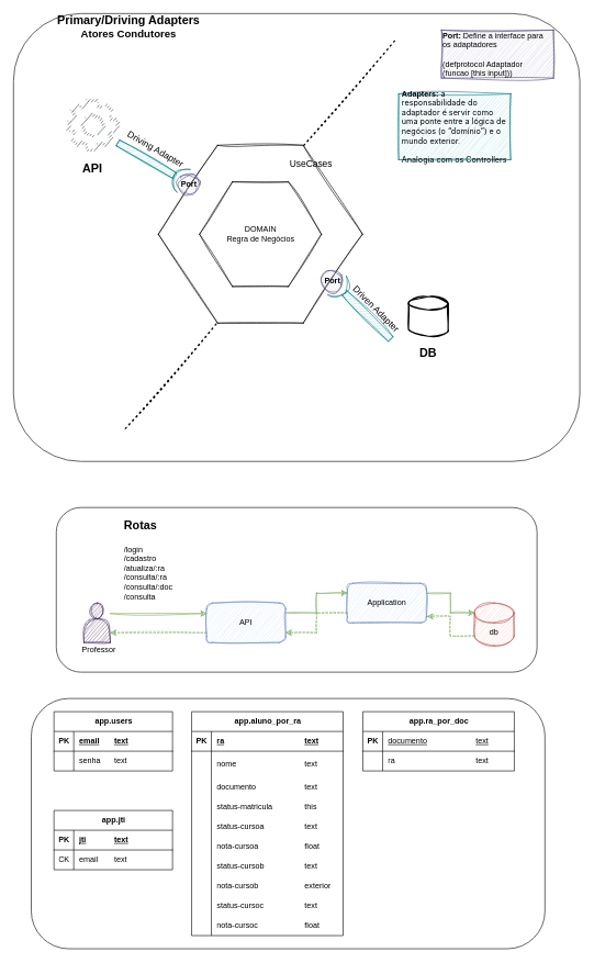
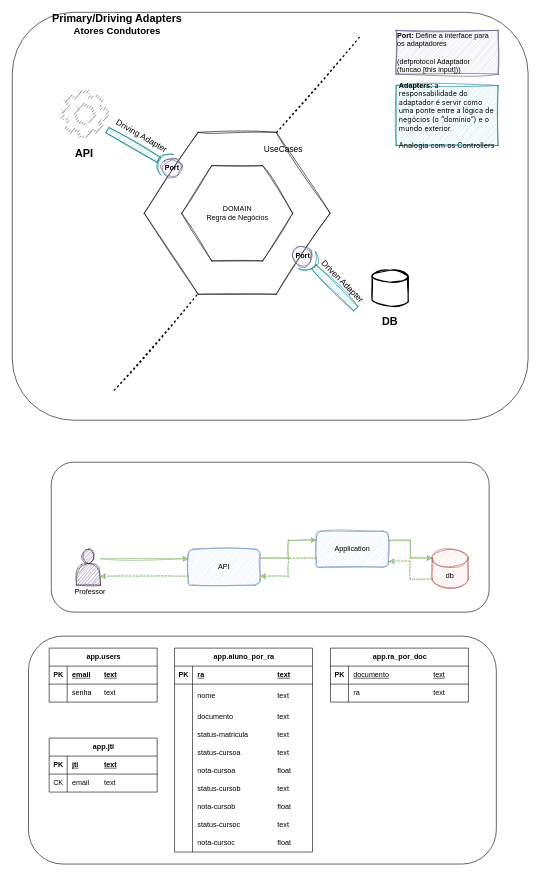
- <mxCell id="33" value="&lt;b&gt;Port:&lt;/b&gt; Define a interface para os adaptadores&lt;div&gt;&lt;br&gt;&lt;div&gt;(defprotocol Adaptador&lt;/div&gt;&lt;div&gt;(funcao [this input]))&lt;/div&gt;&lt;/div&gt;" style="text;html=1;align=left;verticalAlign=middle;whiteSpace=wrap;rounded=0;fillColor=#d0cee2;strokeColor=#56517e;sketch=1;curveFitting=1;jiggle=2;" parent="1" vertex="1"><mxGeometry x="670" y="45" width="170" height="73" as="geometry" /></mxCell>
+ <mxCell id="33" value="&lt;b&gt;Port:&lt;/b&gt; Define a interface para os adaptadores&lt;div&gt;&lt;br&gt;&lt;div&gt;(defprotocol Adaptador&lt;/div&gt;&lt;div&gt;(funcao [this input]))&lt;/div&gt;&lt;/div&gt;" style="text;html=1;align=left;verticalAlign=middle;whiteSpace=wrap;rounded=0;fillColor=#d0cee2;strokeColor=#56517e;sketch=1;curveFitting=1;jiggle=2;" parent="1" vertex="1"><mxGeometry x="660" y="50" width="170" height="73" as="geometry" /></mxCell>
- <mxCell id="34" value="&lt;font style=&quot;font-size: 12px;&quot;&gt;&lt;b&gt;Adapters:&lt;/b&gt;&amp;nbsp;&lt;span style=&quot;font-family: -apple-system, Roboto, SegoeUI, &amp;quot;Segoe UI&amp;quot;, &amp;quot;Helvetica Neue&amp;quot;, Helvetica, &amp;quot;Microsoft YaHei&amp;quot;, &amp;quot;Meiryo UI&amp;quot;, Meiryo, &amp;quot;Arial Unicode MS&amp;quot;, sans-serif;&quot;&gt;a responsabilidade do adaptador é servir como uma ponte entre a lógica de negócios (o “domínio”) e o mundo exterior.&lt;/span&gt;&lt;/font&gt;&lt;div&gt;&lt;font style=&quot;font-size: 12px;&quot;&gt;&lt;span style=&quot;font-family: -apple-system, Roboto, SegoeUI, &amp;quot;Segoe UI&amp;quot;, &amp;quot;Helvetica Neue&amp;quot;, Helvetica, &amp;quot;Microsoft YaHei&amp;quot;, &amp;quot;Meiryo UI&amp;quot;, Meiryo, &amp;quot;Arial Unicode MS&amp;quot;, sans-serif;&quot;&gt;&lt;br&gt;&lt;/span&gt;&lt;/font&gt;&lt;/div&gt;&lt;div&gt;&lt;font style=&quot;font-size: 12px;&quot;&gt;&lt;span style=&quot;font-family: -apple-system, Roboto, SegoeUI, &amp;quot;Segoe UI&amp;quot;, &amp;quot;Helvetica Neue&amp;quot;, Helvetica, &amp;quot;Microsoft YaHei&amp;quot;, &amp;quot;Meiryo UI&amp;quot;, Meiryo, &amp;quot;Arial Unicode MS&amp;quot;, sans-serif;&quot;&gt;Analogia com os Controllers&lt;/span&gt;&lt;/font&gt;&lt;/div&gt;" style="text;html=1;align=left;verticalAlign=middle;whiteSpace=wrap;rounded=0;fillColor=#b0e3e6;strokeColor=#0e8088;sketch=1;curveFitting=1;jiggle=2;spacingLeft=3;" parent="1" vertex="1"><mxGeometry x="605" y="141.81" width="170" height="100" as="geometry" /></mxCell>
+ <mxCell id="34" value="&lt;font style=&quot;font-size: 12px;&quot;&gt;&lt;b&gt;Adapters:&lt;/b&gt;&amp;nbsp;&lt;span style=&quot;font-family: -apple-system, Roboto, SegoeUI, &amp;quot;Segoe UI&amp;quot;, &amp;quot;Helvetica Neue&amp;quot;, Helvetica, &amp;quot;Microsoft YaHei&amp;quot;, &amp;quot;Meiryo UI&amp;quot;, Meiryo, &amp;quot;Arial Unicode MS&amp;quot;, sans-serif;&quot;&gt;a responsabilidade do adaptador é servir como uma ponte entre a lógica de negócios (o “domínio”) e o mundo exterior.&lt;/span&gt;&lt;/font&gt;&lt;div&gt;&lt;font style=&quot;font-size: 12px;&quot;&gt;&lt;span style=&quot;font-family: -apple-system, Roboto, SegoeUI, &amp;quot;Segoe UI&amp;quot;, &amp;quot;Helvetica Neue&amp;quot;, Helvetica, &amp;quot;Microsoft YaHei&amp;quot;, &amp;quot;Meiryo UI&amp;quot;, Meiryo, &amp;quot;Arial Unicode MS&amp;quot;, sans-serif;&quot;&gt;&lt;br&gt;&lt;/span&gt;&lt;/font&gt;&lt;/div&gt;&lt;div&gt;&lt;font style=&quot;font-size: 12px;&quot;&gt;&lt;span style=&quot;font-family: -apple-system, Roboto, SegoeUI, &amp;quot;Segoe UI&amp;quot;, &amp;quot;Helvetica Neue&amp;quot;, Helvetica, &amp;quot;Microsoft YaHei&amp;quot;, &amp;quot;Meiryo UI&amp;quot;, Meiryo, &amp;quot;Arial Unicode MS&amp;quot;, sans-serif;&quot;&gt;Analogia com os Controllers&lt;/span&gt;&lt;/font&gt;&lt;/div&gt;" style="text;html=1;align=left;verticalAlign=middle;whiteSpace=wrap;rounded=0;fillColor=#b0e3e6;strokeColor=#0e8088;sketch=1;curveFitting=1;jiggle=2;spacingLeft=3;" parent="1" vertex="1"><mxGeometry x="660" y="141.81" width="170" height="100" as="geometry" /></mxCell>
- <mxCell id="35" value="&lt;h1 style=&quot;margin-top: 0px;&quot;&gt;&lt;font style=&quot;font-size: 18px;&quot;&gt;Rotas&lt;/font&gt;&lt;/h1&gt;&lt;span style=&quot;background-color: initial; text-align: justify;&quot;&gt;&lt;div&gt;&lt;span style=&quot;background-color: initial; text-align: justify;&quot;&gt;/login&lt;/span&gt;&lt;/div&gt;/cadastro&lt;/span&gt;&lt;br&gt;&lt;span style=&quot;background-color: initial; text-align: justify;&quot;&gt;/atualiza/:ra&lt;/span&gt;&lt;br&gt;&lt;span style=&quot;background-color: initial; text-align: justify;&quot;&gt;/consulta/:ra&lt;/span&gt;&lt;br&gt;&lt;span style=&quot;background-color: initial;&quot;&gt;/consulta/:doc&lt;br&gt;&lt;/span&gt;&lt;div&gt;&lt;span style=&quot;background-color: initial;&quot;&gt;/consulta&lt;/span&gt;&lt;br&gt;&lt;div&gt;&lt;br&gt;&lt;/div&gt;&lt;/div&gt;" style="text;html=1;whiteSpace=wrap;overflow=hidden;rounded=0;" vertex="1" parent="1"><mxGeometry x="185.75" y="775" width="116.75" height="140" as="geometry" /></mxCell>
- <mxCell id="64" value="status-matricula&lt;span style=&quot;white-space: pre;&quot;&gt;&#09;&lt;/span&gt;&lt;span style=&quot;white-space: pre;&quot;&gt;&#09;&lt;/span&gt;this" style="shape=partialRectangle;connectable=0;fillColor=none;top=0;left=0;bottom=0;right=0;align=left;spacingLeft=6;overflow=hidden;whiteSpace=wrap;html=1;" vertex="1" parent="62"><mxGeometry x="30" width="200" height="30" as="geometry"><mxRectangle width="200" height="30" as="alternateBounds" /></mxGeometry></mxCell>
+ <mxCell id="64" value="status-matricula&lt;span style=&quot;white-space: pre;&quot;&gt;&#09;&lt;/span&gt;&lt;span style=&quot;white-space: pre;&quot;&gt;&#09;&lt;/span&gt;text" style="shape=partialRectangle;connectable=0;fillColor=none;top=0;left=0;bottom=0;right=0;align=left;spacingLeft=6;overflow=hidden;whiteSpace=wrap;html=1;" vertex="1" parent="62"><mxGeometry x="30" width="200" height="30" as="geometry"><mxRectangle width="200" height="30" as="alternateBounds" /></mxGeometry></mxCell>
- <mxCell id="76" value="nota-cursob&lt;span style=&quot;white-space: pre;&quot;&gt;&#09;&lt;/span&gt;&lt;span style=&quot;white-space: pre;&quot;&gt;&#09;&lt;/span&gt;&lt;span style=&quot;white-space: pre;&quot;&gt;&#09;&lt;/span&gt;exterior" style="shape=partialRectangle;connectable=0;fillColor=none;top=0;left=0;bottom=0;right=0;align=left;spacingLeft=6;overflow=hidden;whiteSpace=wrap;html=1;" vertex="1" parent="74"><mxGeometry x="30" width="200" height="30" as="geometry"><mxRectangle width="200" height="30" as="alternateBounds" /></mxGeometry></mxCell>
+ <mxCell id="76" value="nota-cursob&lt;span style=&quot;white-space: pre;&quot;&gt;&#09;&lt;/span&gt;&lt;span style=&quot;white-space: pre;&quot;&gt;&#09;&lt;/span&gt;&lt;span style=&quot;white-space: pre;&quot;&gt;&#09;&lt;/span&gt;float" style="shape=partialRectangle;connectable=0;fillColor=none;top=0;left=0;bottom=0;right=0;align=left;spacingLeft=6;overflow=hidden;whiteSpace=wrap;html=1;" vertex="1" parent="74"><mxGeometry x="30" width="200" height="30" as="geometry"><mxRectangle width="200" height="30" as="alternateBounds" /></mxGeometry></mxCell>
